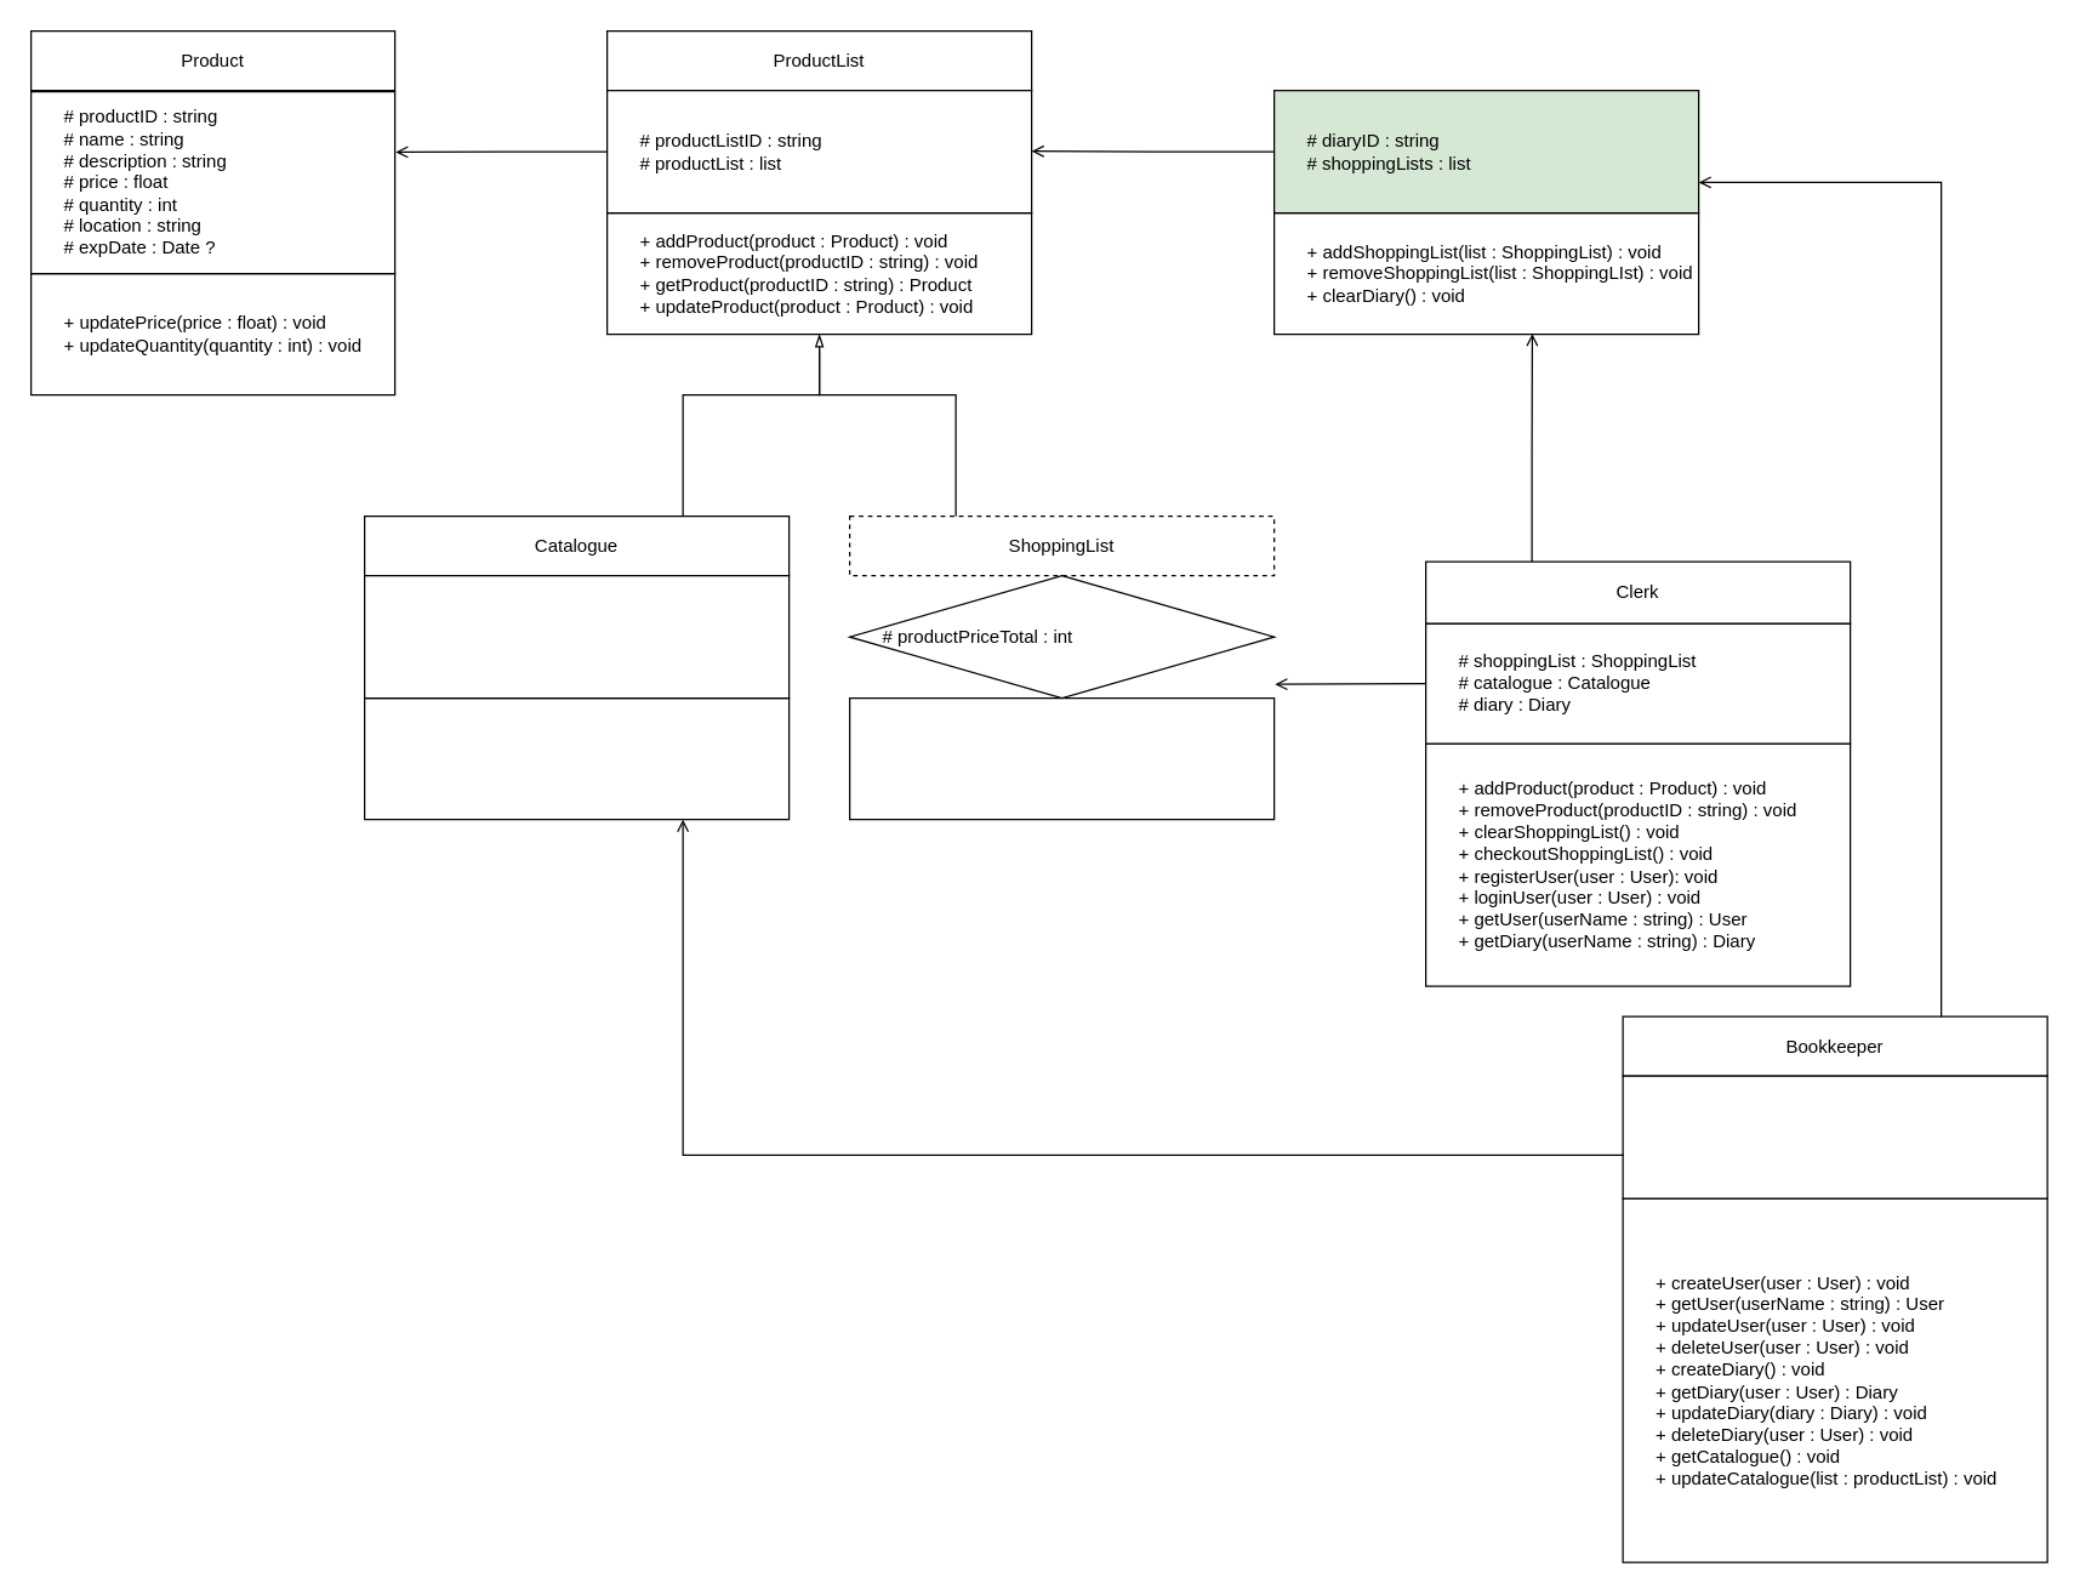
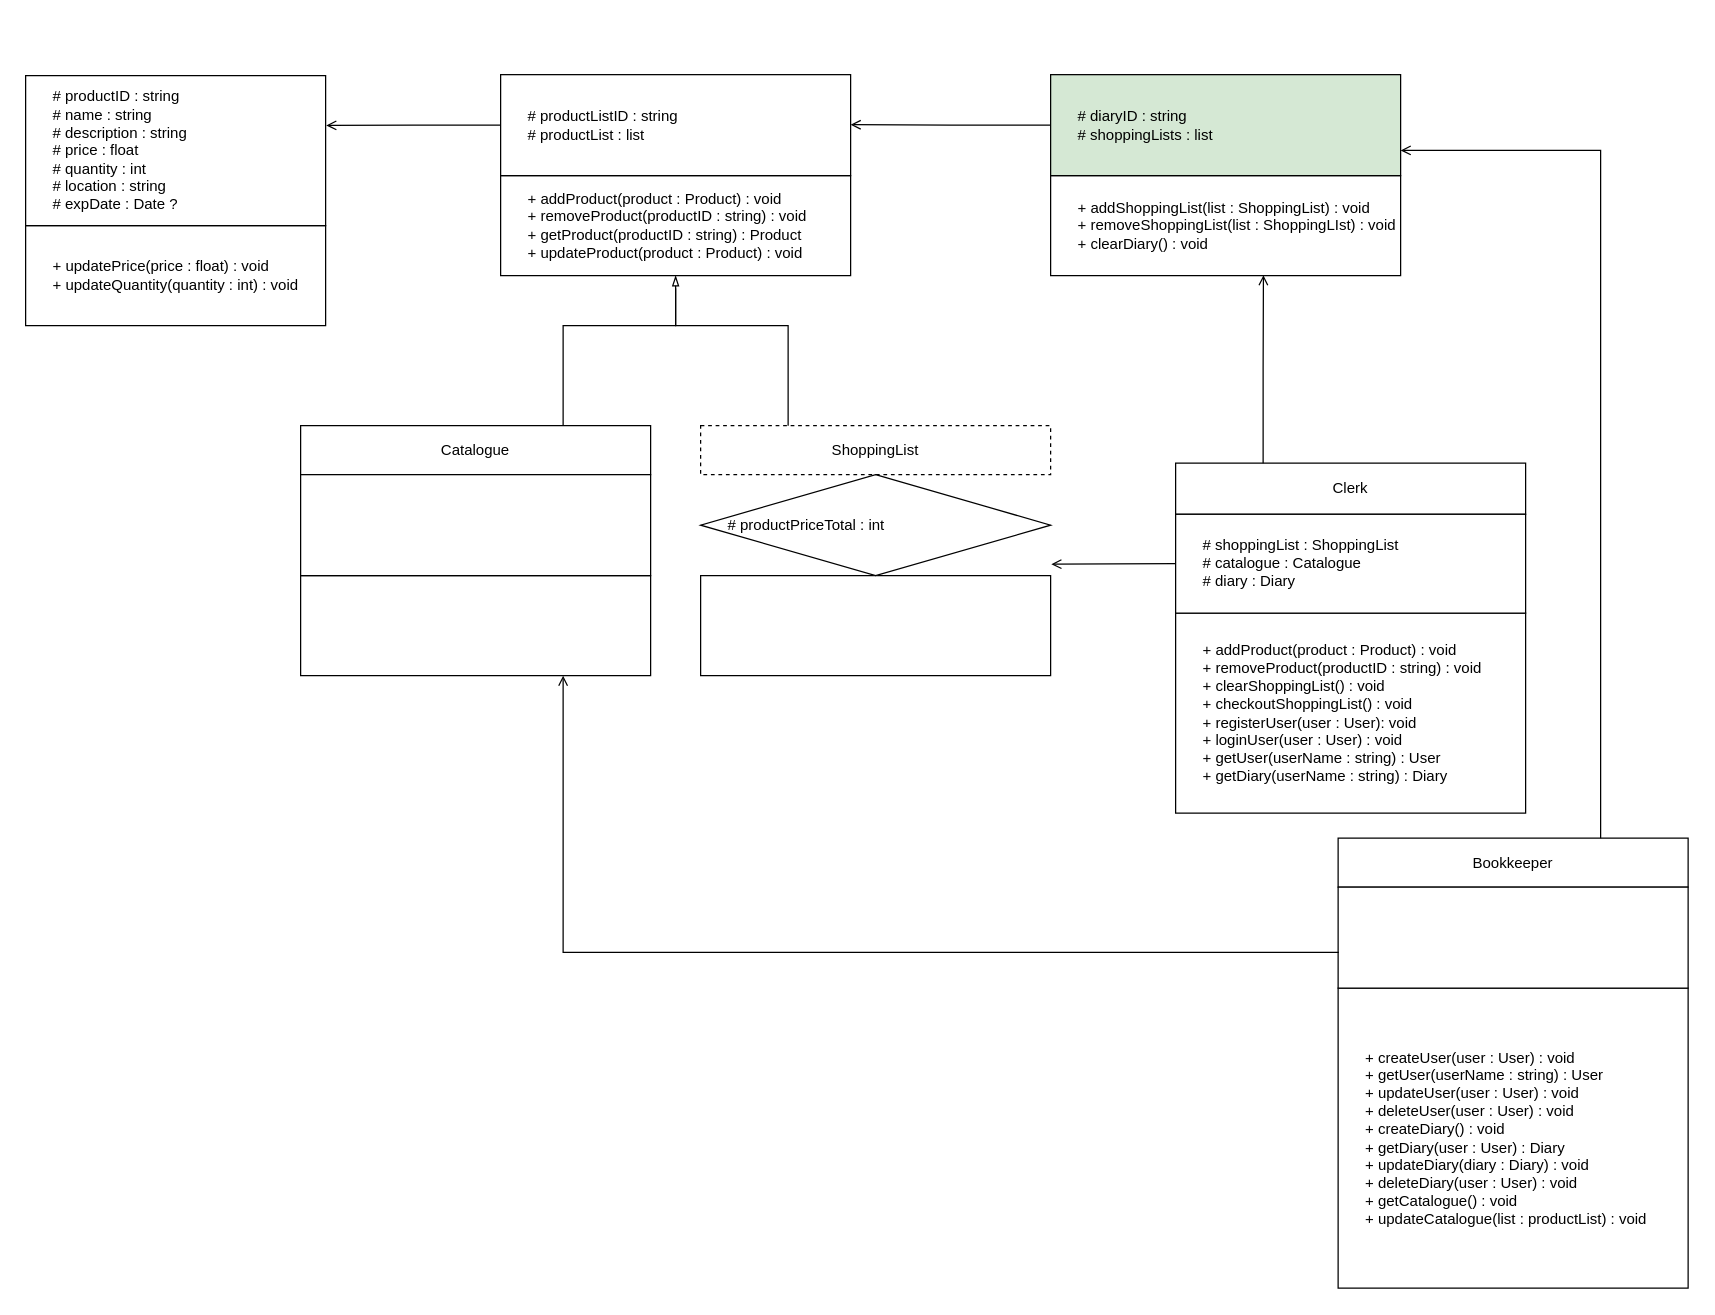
- <mxCell id="11" value="Product" style="rounded=0;whiteSpace=wrap;html=1;" vertex="1" parent="10"><mxGeometry width="240" height="39.216" as="geometry" /></mxCell>
- <mxCell id="22" value="ProductList" style="rounded=0;whiteSpace=wrap;html=1;" vertex="1" parent="21"><mxGeometry width="280" height="39.216" as="geometry" /></mxCell>
